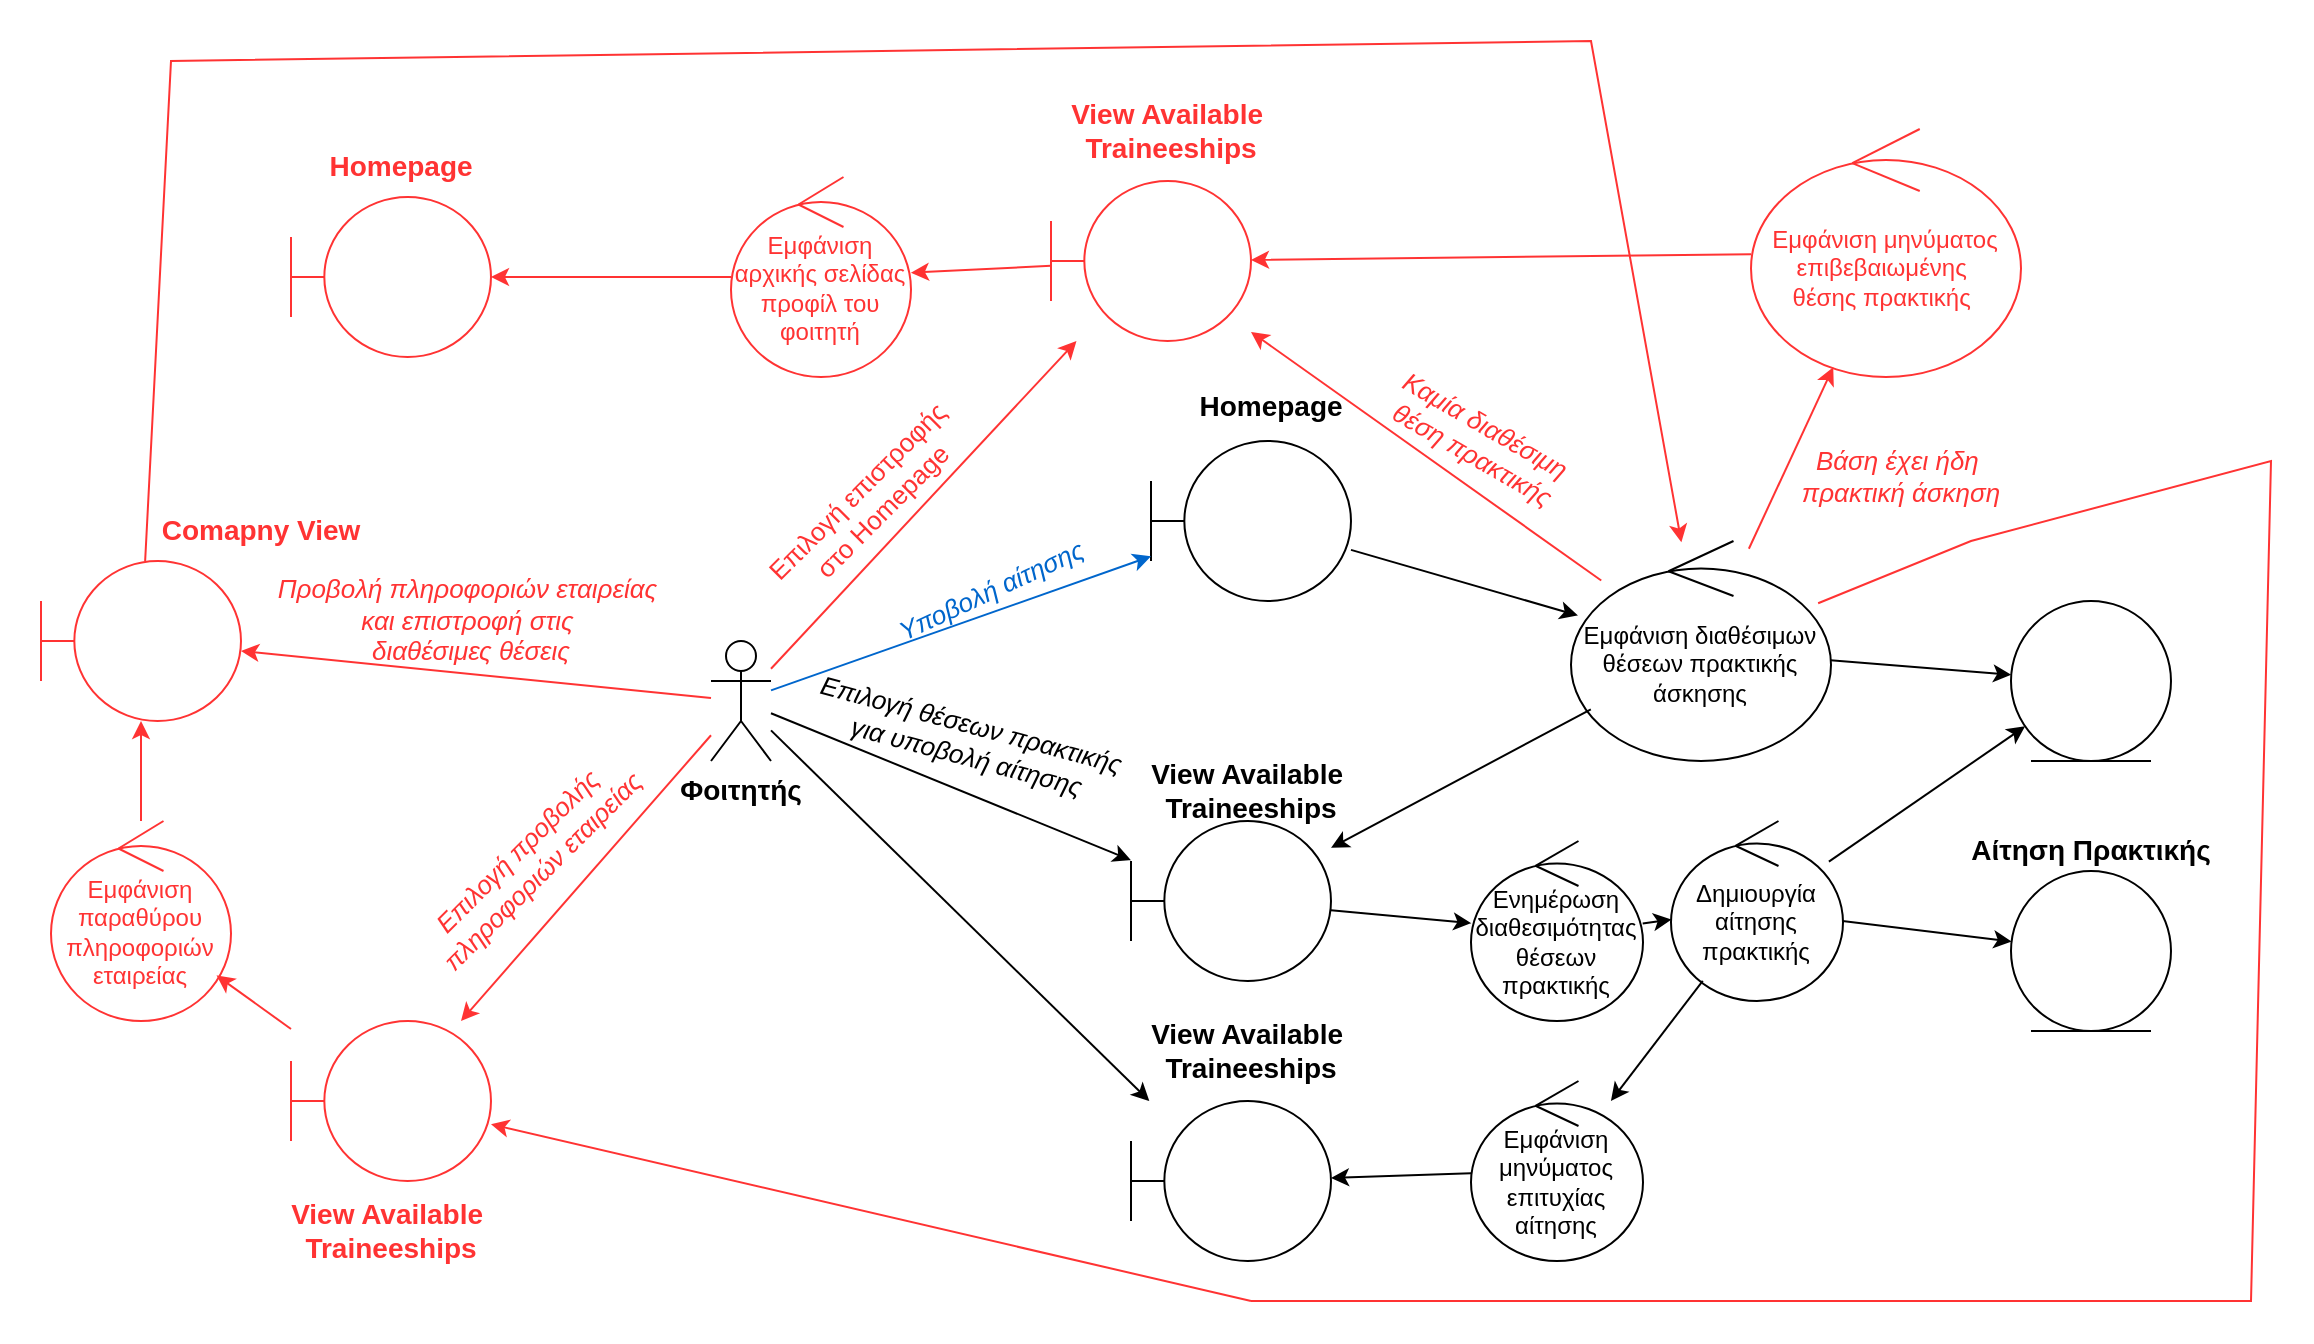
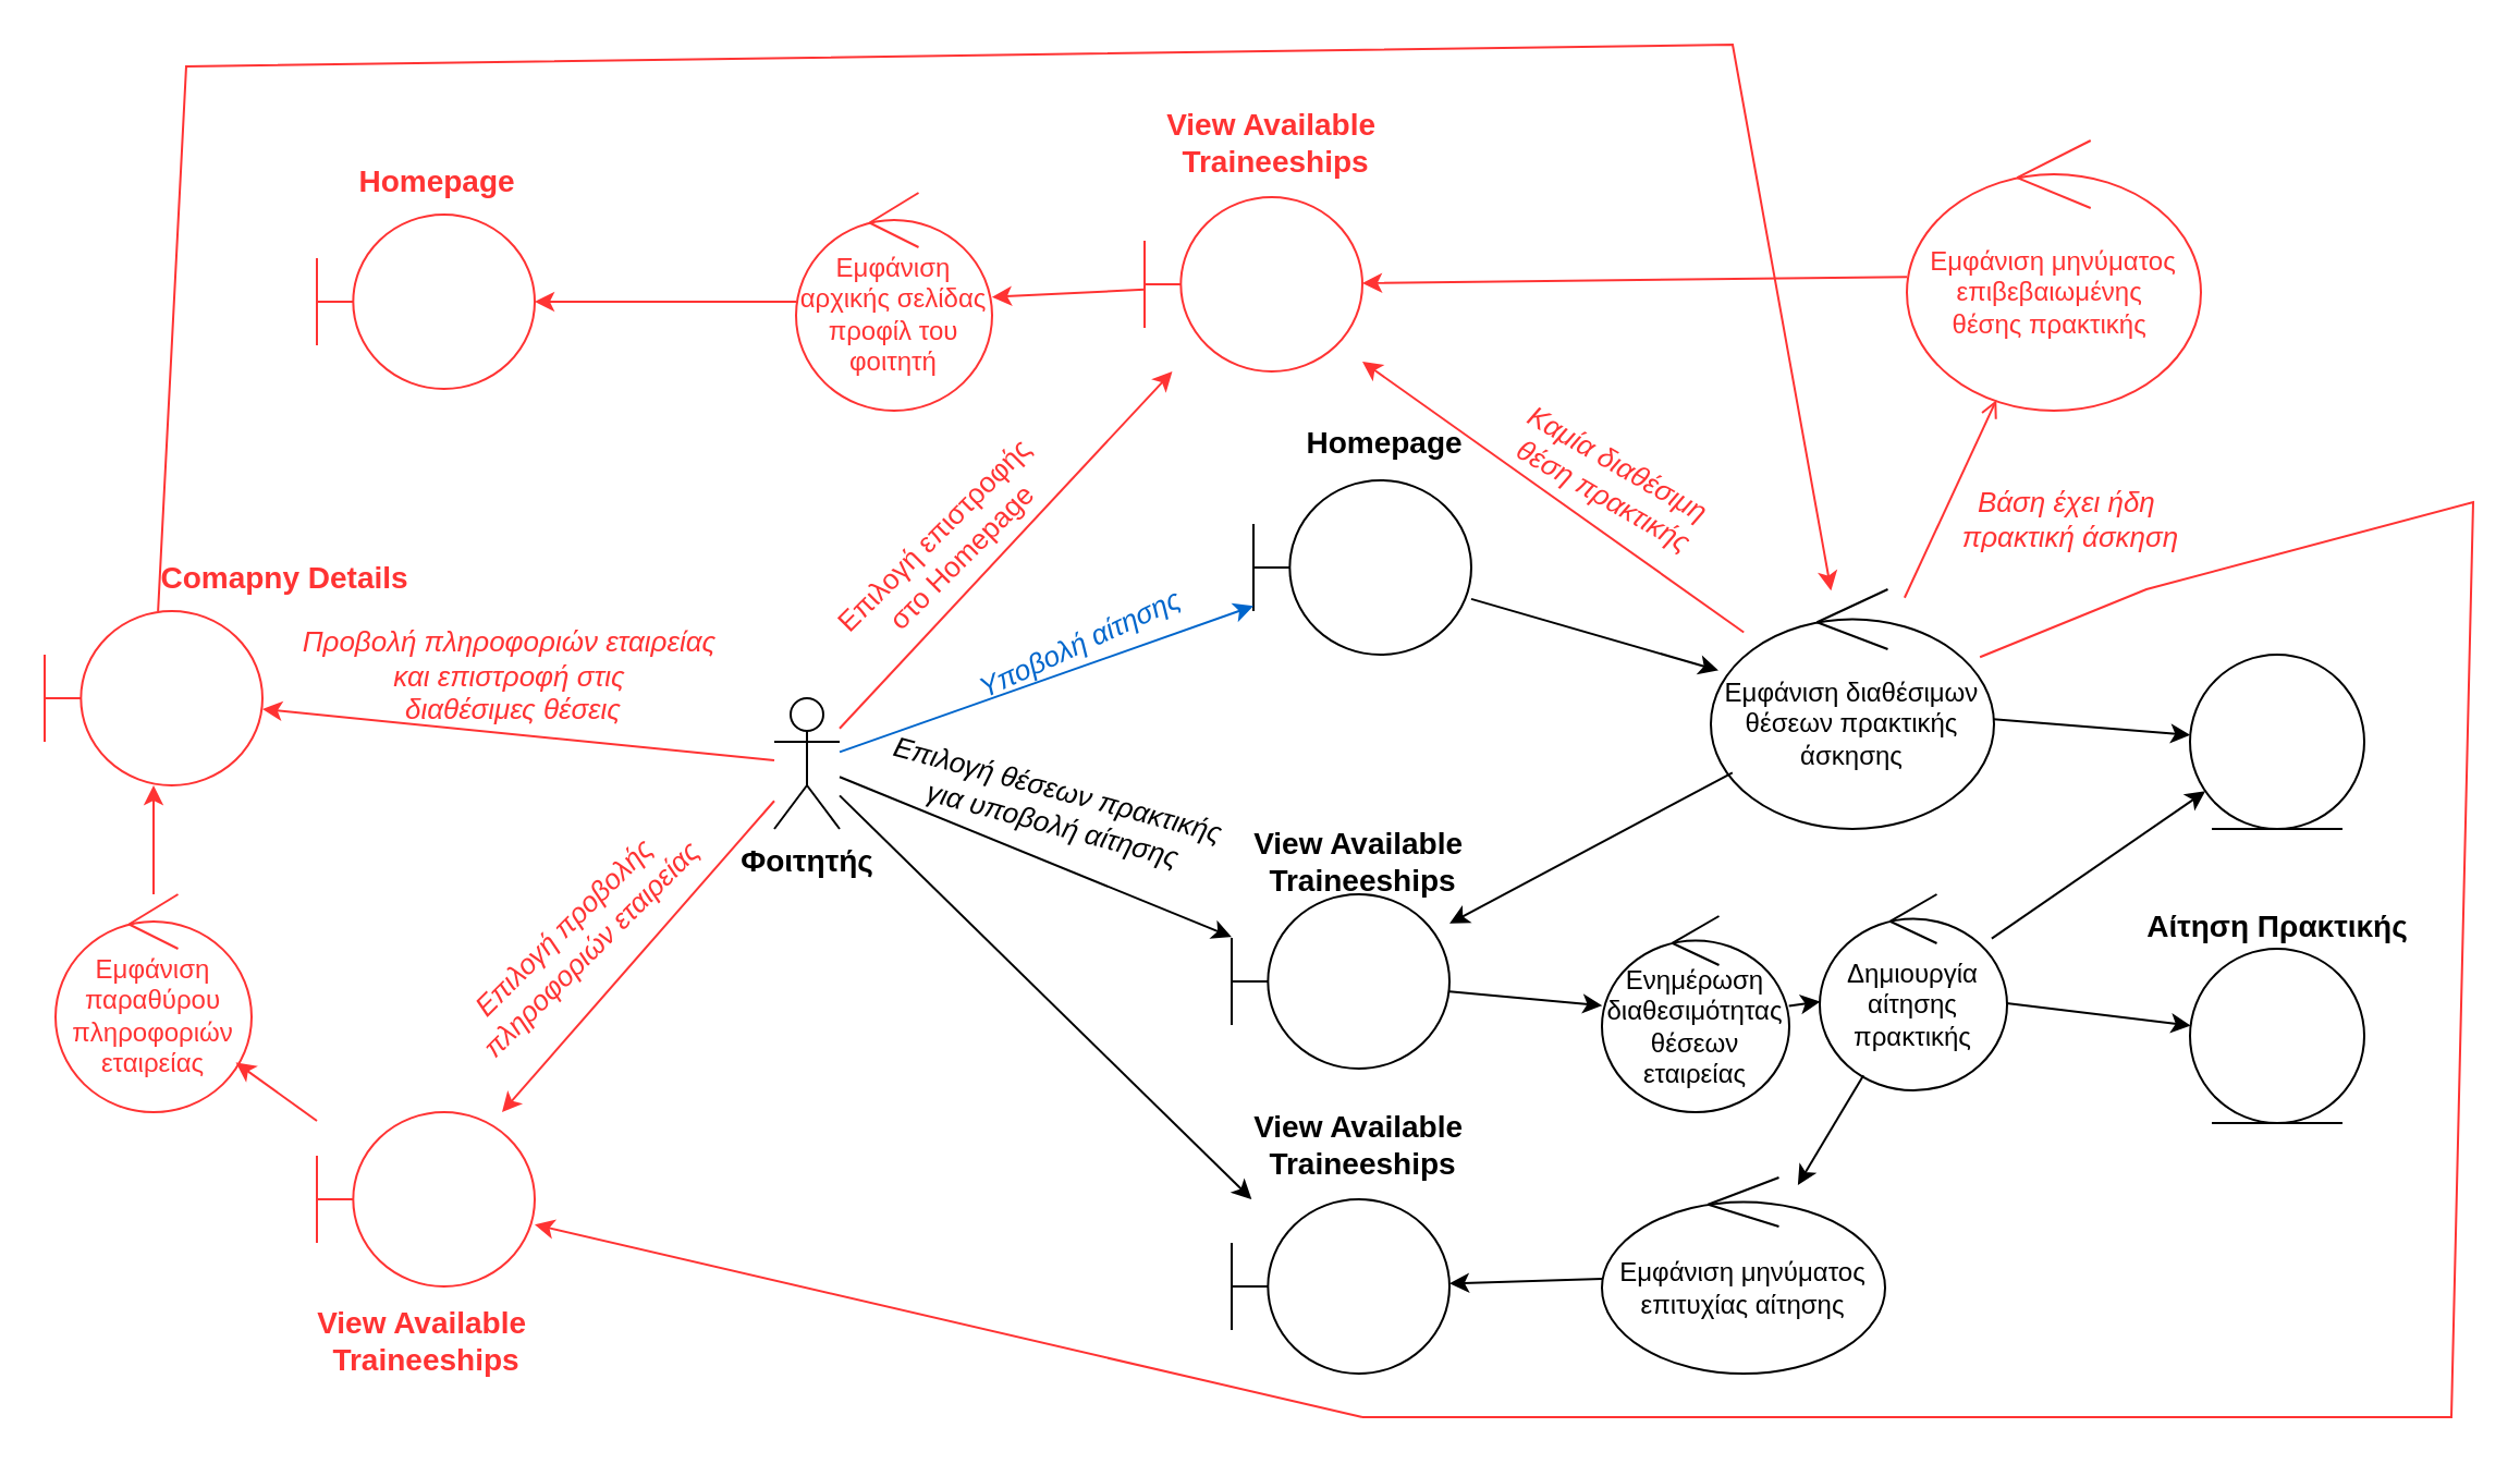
- <mxCell id="56" value="" style="endArrow=classic;html=1;rounded=0;strokeColor=light-dark(#FF3333,#ED0202);" edge="1" parent="1" source="7" target="55"><mxGeometry width="50" height="50" relative="1" as="geometry"><mxPoint x="810" y="300" as="sourcePoint" /><mxPoint x="635" y="175" as="targetPoint" /></mxGeometry></mxCell>
+ <mxCell id="56" value="" style="endArrow=open;html=1;rounded=0;strokeColor=light-dark(#FF3333,#ED0202);" edge="1" parent="1" source="7" target="55"><mxGeometry width="50" height="50" relative="1" as="geometry"><mxPoint x="810" y="300" as="sourcePoint" /><mxPoint x="635" y="175" as="targetPoint" /></mxGeometry></mxCell>
- <mxCell id="50" value="Comapny View" style="text;html=1;align=center;verticalAlign=middle;resizable=0;points=[];autosize=1;strokeColor=none;fillColor=none;fontColor=light-dark(#FF3333,#ED0202);fontStyle=1;fontSize=14;" vertex="1" parent="1"><mxGeometry x="65" y="250" width="130" height="30" as="geometry" /></mxCell>
+ <mxCell id="50" value="Comapny Details" style="text;html=1;align=center;verticalAlign=middle;resizable=0;points=[];autosize=1;strokeColor=none;fillColor=none;fontColor=light-dark(#FF3333,#ED0202);fontStyle=1;fontSize=14;" vertex="1" parent="1"><mxGeometry x="65" y="250" width="130" height="30" as="geometry" /></mxCell>
- <mxCell id="16" value="Ενημέρωση διαθεσιμότητας θέσεων πρακτικής" style="ellipse;shape=umlControl;whiteSpace=wrap;html=1;" vertex="1" parent="1"><mxGeometry x="735" y="420" width="86" height="90" as="geometry" /></mxCell>
+ <mxCell id="16" value="Ενημέρωση διαθεσιμότητας θέσεων εταιρείας" style="ellipse;shape=umlControl;whiteSpace=wrap;html=1;" vertex="1" parent="1"><mxGeometry x="735" y="420" width="86" height="90" as="geometry" /></mxCell>
- <mxCell id="24" value="Εμφάνιση μηνύματος επιτυχίας αίτησης" style="ellipse;shape=umlControl;whiteSpace=wrap;html=1;" vertex="1" parent="1"><mxGeometry x="735" y="540" width="86" height="90" as="geometry" /></mxCell>
+ <mxCell id="24" value="Εμφάνιση μηνύματος επιτυχίας αίτησης" style="ellipse;shape=umlControl;whiteSpace=wrap;html=1;" vertex="1" parent="1"><mxGeometry x="735" y="540" width="130" height="90" as="geometry" /></mxCell>
